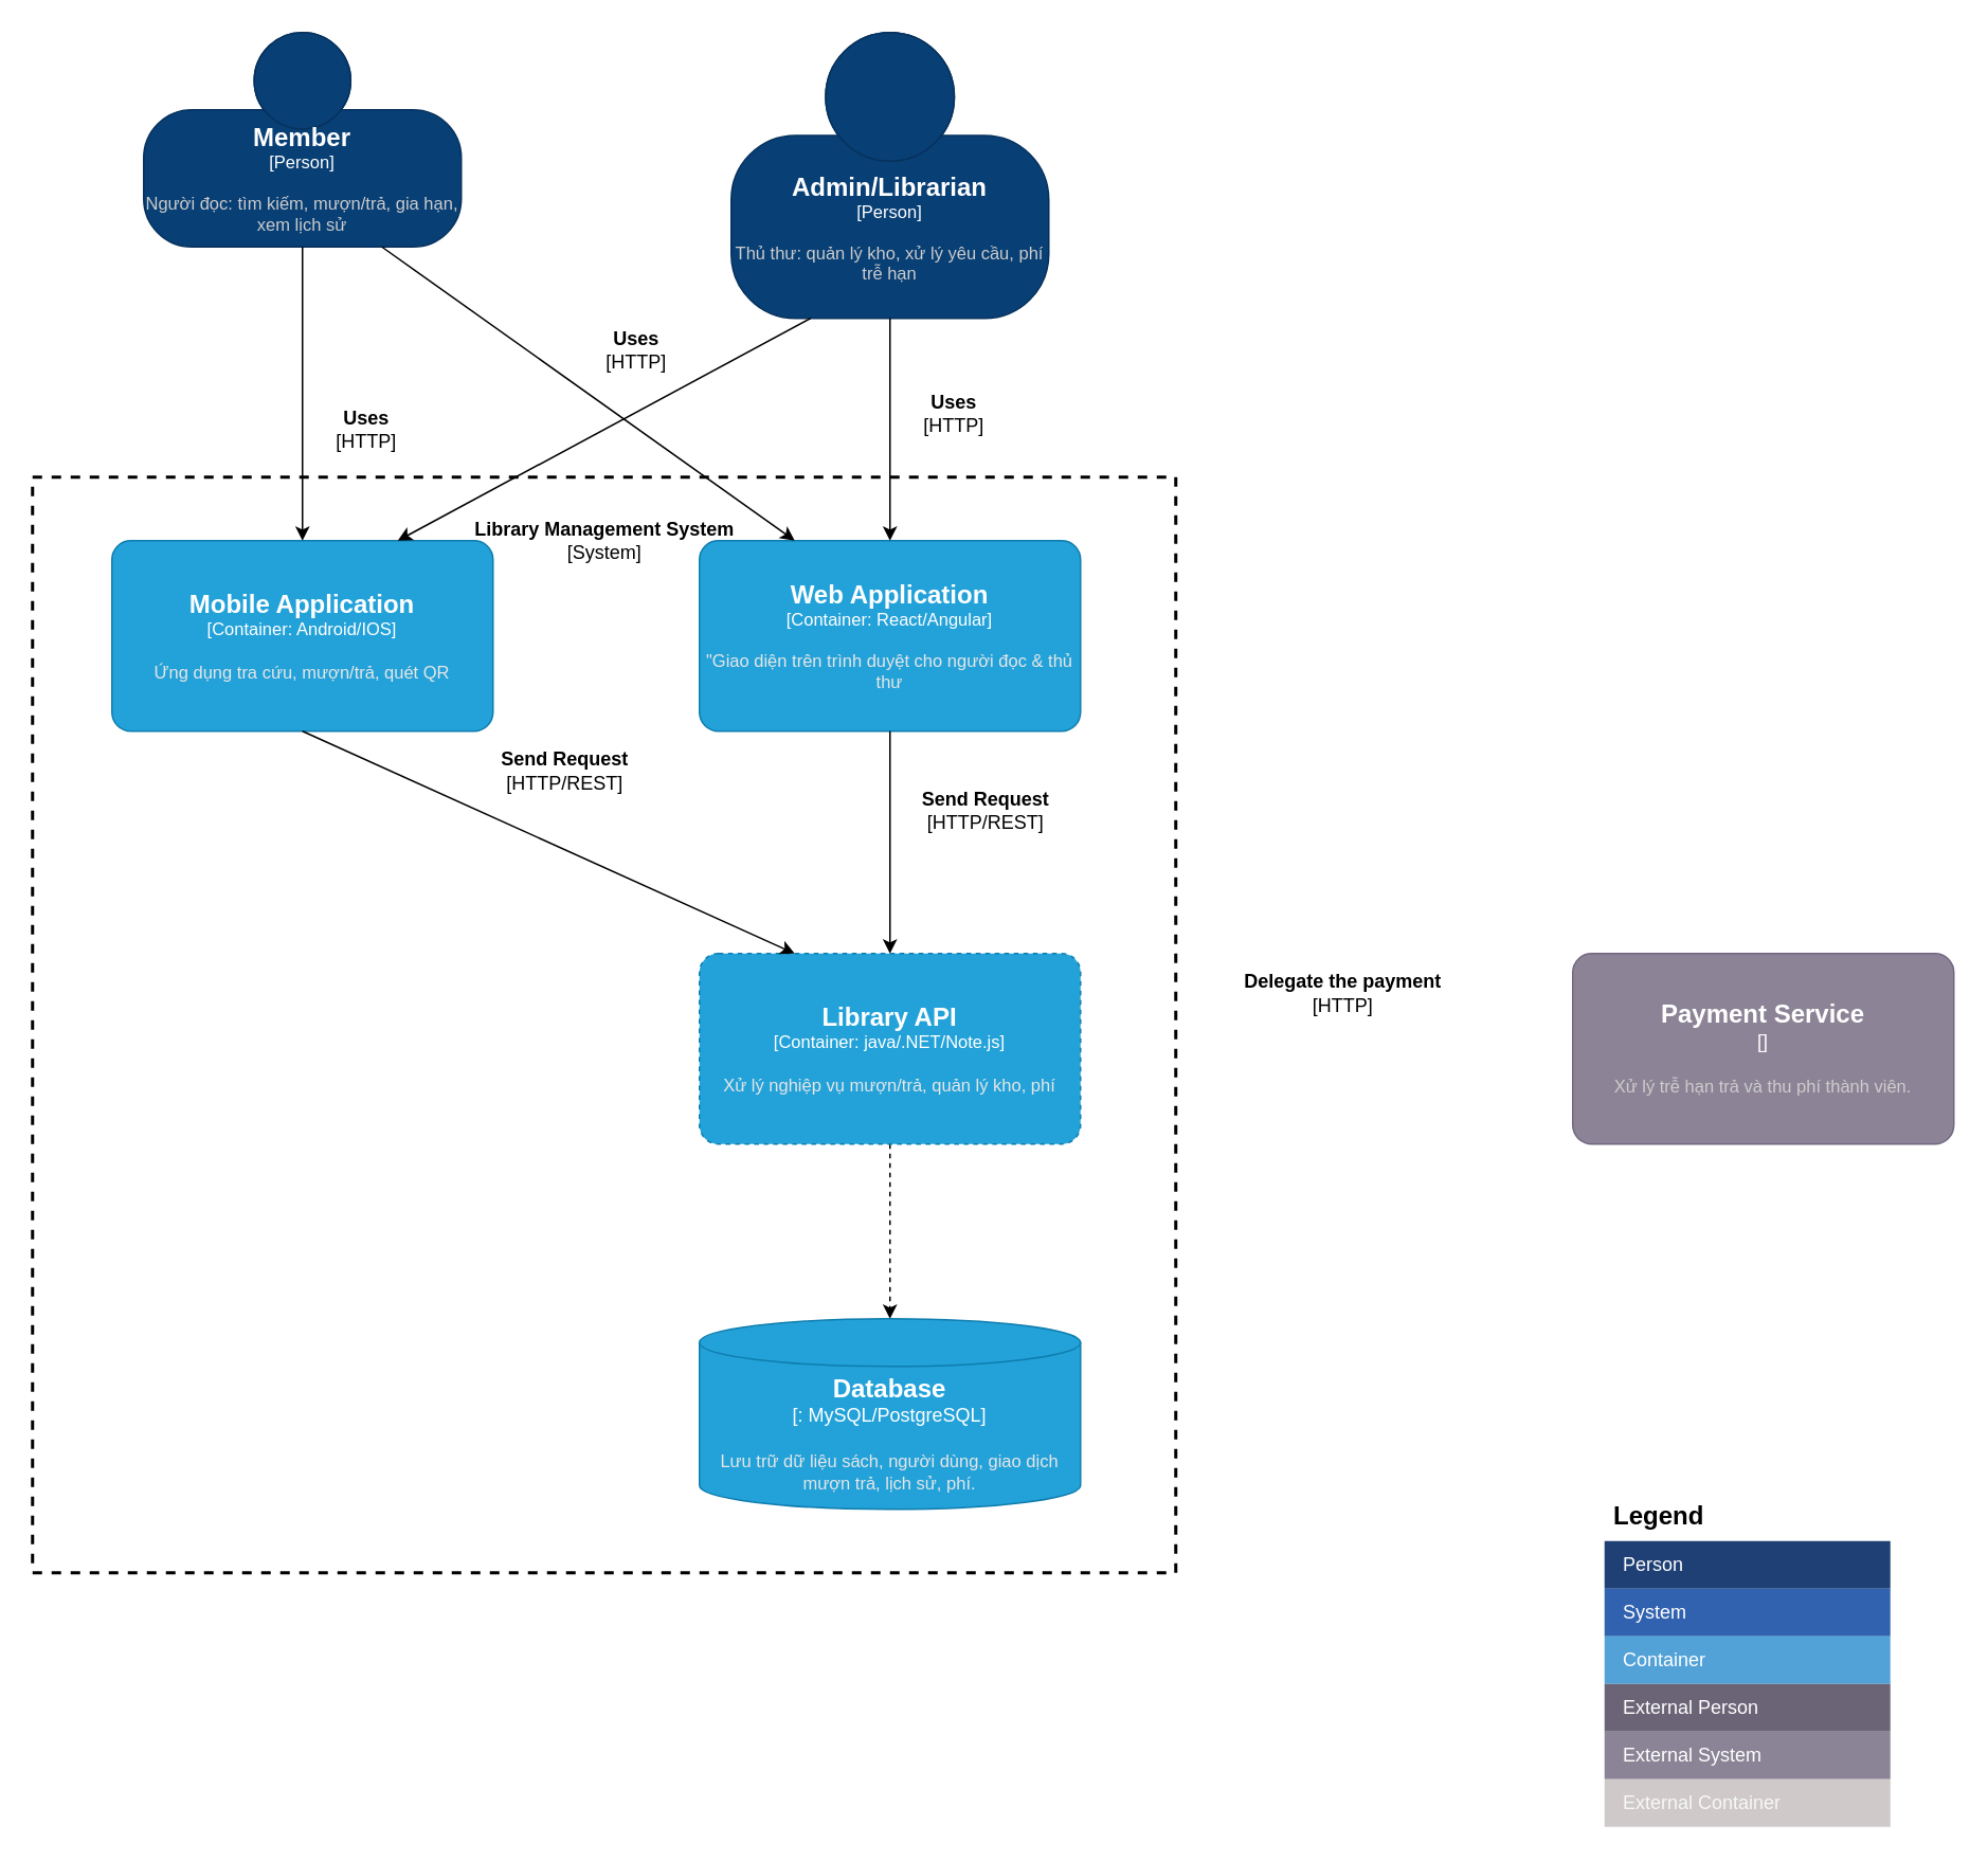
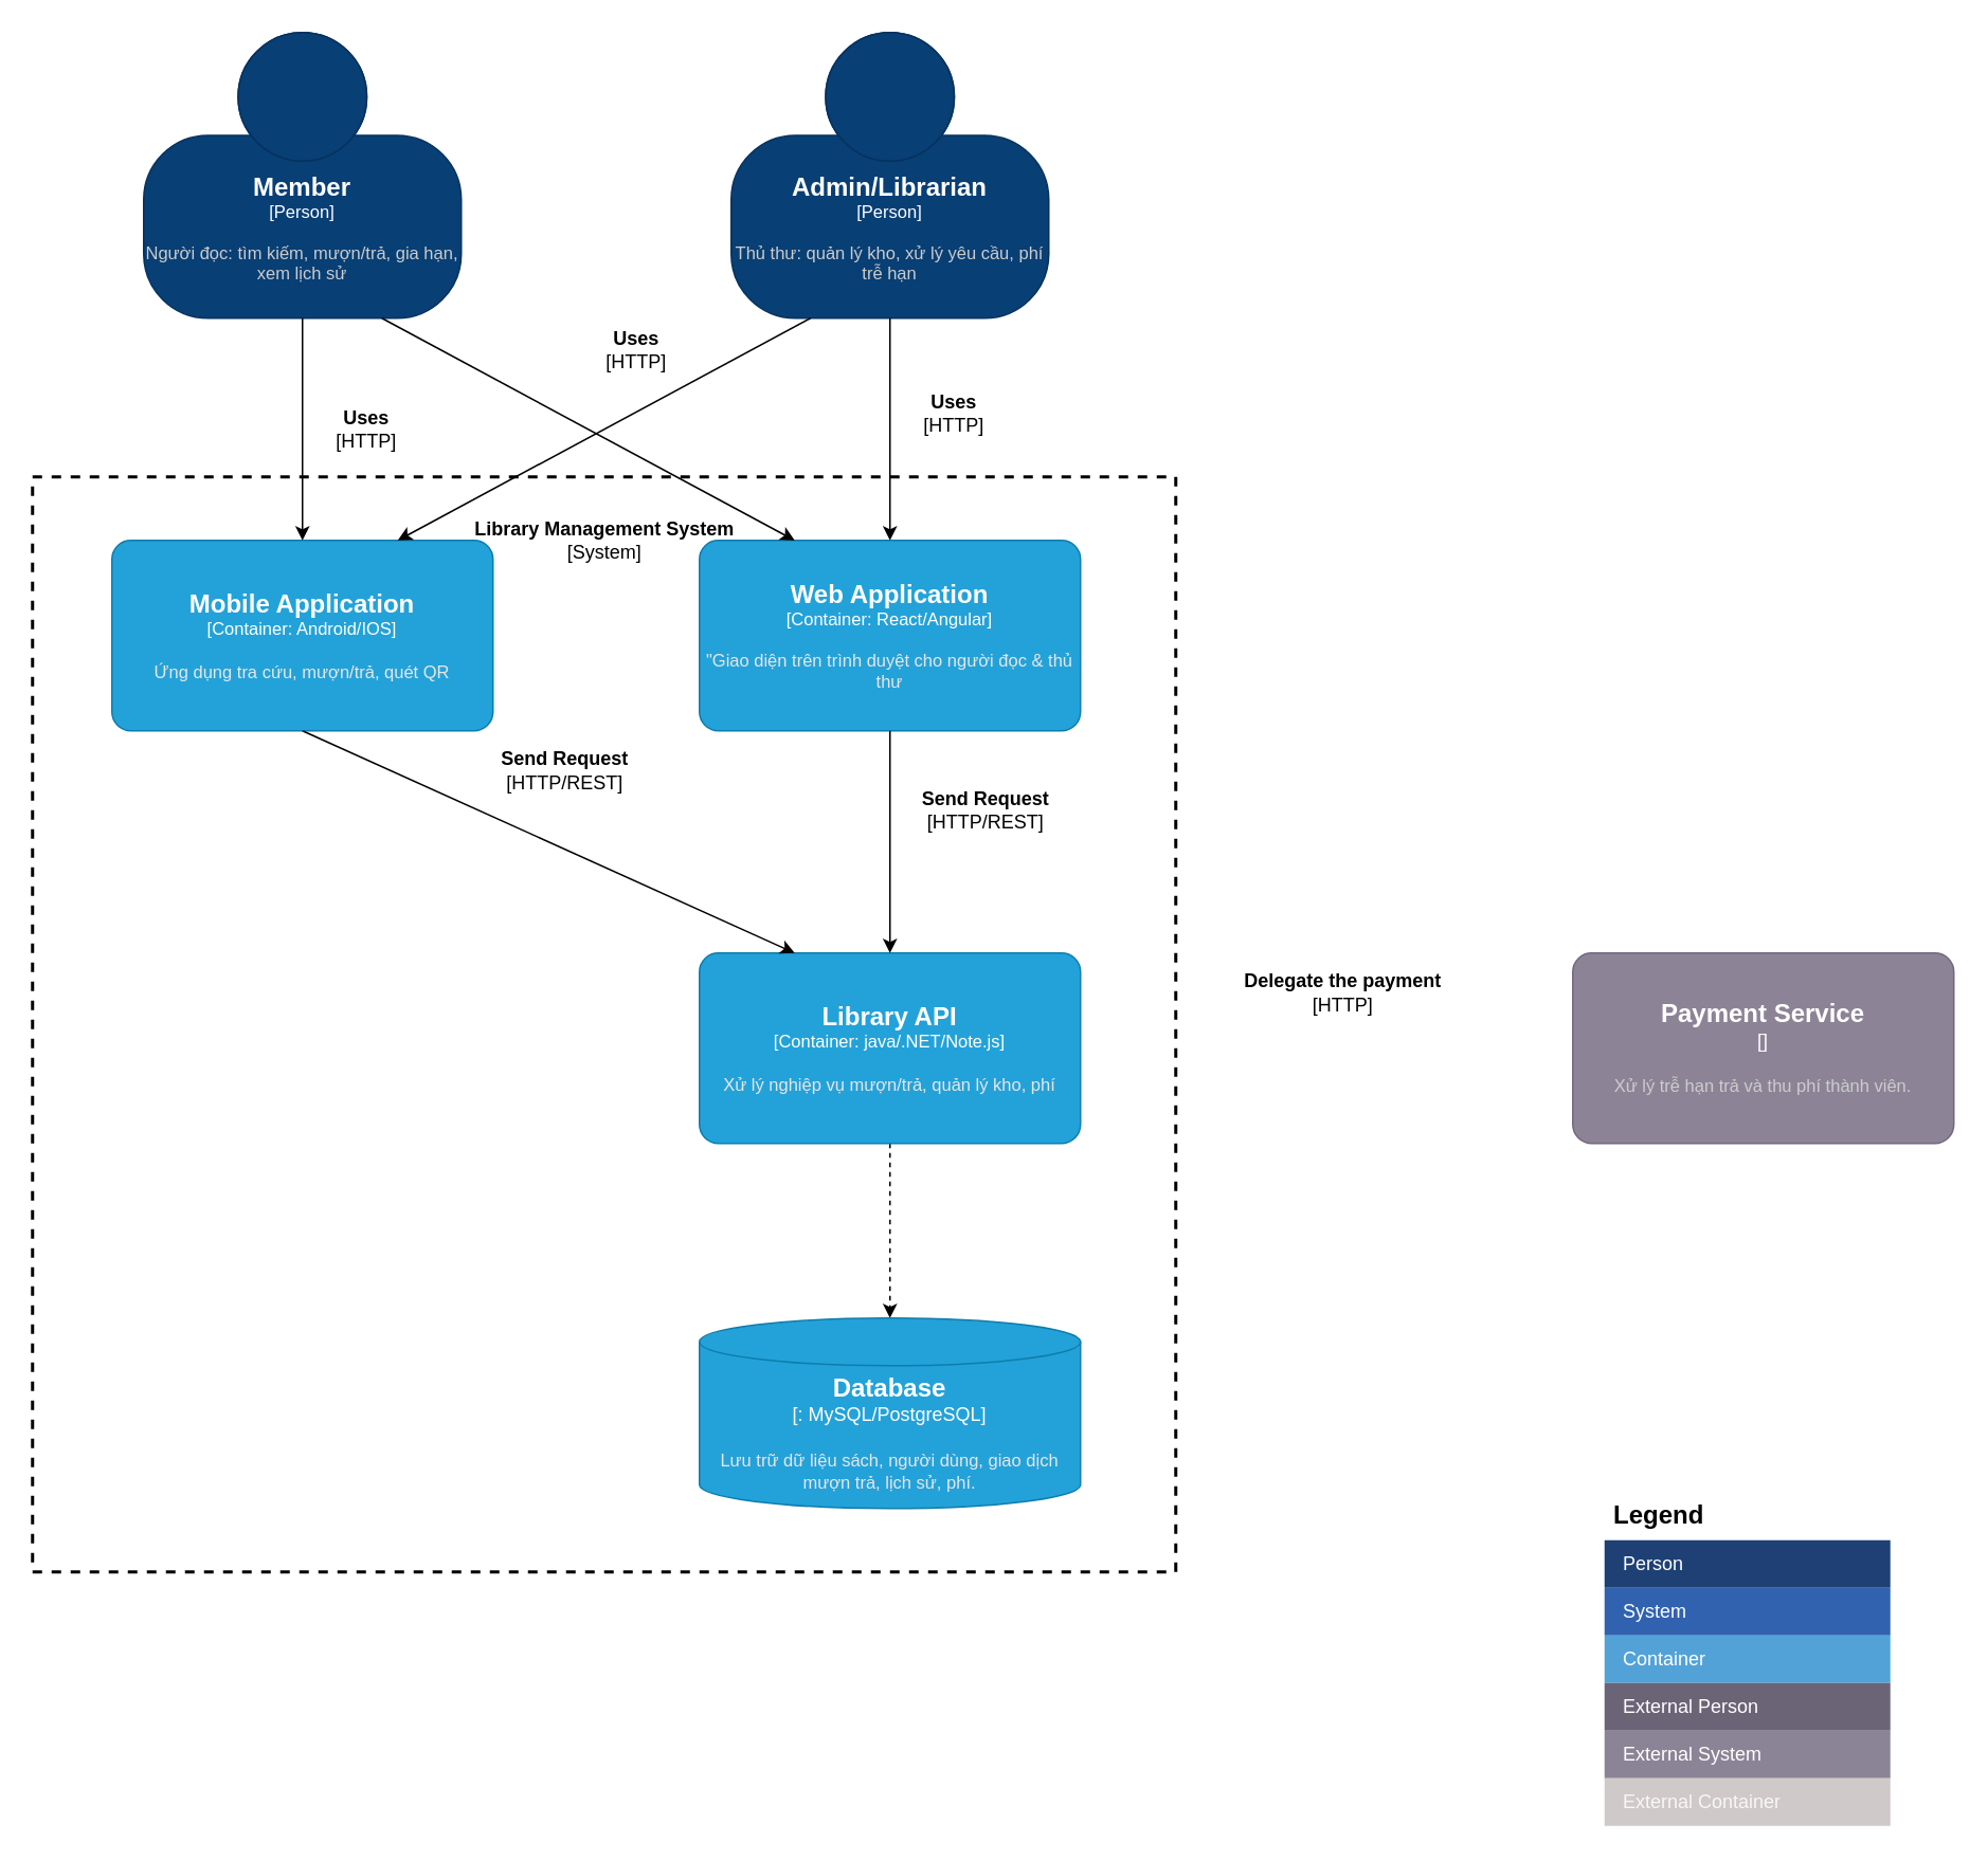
- <mxCell id="3" value="&lt;font style=&quot;font-size: 16px&quot;&gt;&lt;b&gt;Member&lt;/b&gt;&lt;/font&gt;&lt;div&gt;[Person]&lt;/div&gt;&lt;br&gt;&lt;div&gt;&lt;font style=&quot;font-size: 11px&quot;&gt;&lt;font color=&quot;#cccccc&quot;&gt;Người đọc: tìm kiếm, mượn/trả, gia hạn, xem lịch sử&lt;/font&gt;&lt;/div&gt;" style="html=1;fontSize=11;dashed=0;whiteSpace=wrap;fillColor=#083F75;strokeColor=#06315C;fontColor=#ffffff;shape=mxgraph.c4.person2;align=center;metaEdit=1;points=[[0.5,0,0],[1,0.5,0],[1,0.75,0],[0.75,1,0],[0.5,1,0],[0.25,1,0],[0,0.75,0],[0,0.5,0]];resizable=0;" parent="1" vertex="1"><mxGeometry x="90" y="20" width="200" height="135" as="geometry" /></mxCell>
+ <mxCell id="3" value="&lt;font style=&quot;font-size: 16px&quot;&gt;&lt;b&gt;Member&lt;/b&gt;&lt;/font&gt;&lt;div&gt;[Person]&lt;/div&gt;&lt;br&gt;&lt;div&gt;&lt;font style=&quot;font-size: 11px&quot;&gt;&lt;font color=&quot;#cccccc&quot;&gt;Người đọc: tìm kiếm, mượn/trả, gia hạn, xem lịch sử&lt;/font&gt;&lt;/div&gt;" style="html=1;fontSize=11;dashed=0;whiteSpace=wrap;fillColor=#083F75;strokeColor=#06315C;fontColor=#ffffff;shape=mxgraph.c4.person2;align=center;metaEdit=1;points=[[0.5,0,0],[1,0.5,0],[1,0.75,0],[0.75,1,0],[0.5,1,0],[0.25,1,0],[0,0.75,0],[0,0.5,0]];resizable=0;" parent="1" vertex="1"><mxGeometry x="90" y="20" width="200" height="180" as="geometry" /></mxCell>
- <mxCell id="8" value="&lt;font style=&quot;font-size: 16px&quot;&gt;&lt;b&gt;Library API&lt;/b&gt;&lt;/font&gt;&lt;div&gt;[Container: java/.NET/Note.js]&lt;/div&gt;&lt;br&gt;&lt;div&gt;&lt;font style=&quot;font-size: 11px&quot;&gt;&lt;font color=&quot;#E6E6E6&quot;&gt;Xử lý nghiệp vụ mượn/trả, quản lý kho, phí&lt;/font&gt;&lt;/div&gt;" style="rounded=1;whiteSpace=wrap;html=1;fontSize=11;labelBackgroundColor=none;fillColor=#23A2D9;fontColor=#ffffff;align=center;arcSize=10;strokeColor=#0E7DAD;metaEdit=1;resizable=0;points=[[0.25,0,0],[0.5,0,0],[0.75,0,0],[1,0.25,0],[1,0.5,0],[1,0.75,0],[0.75,1,0],[0.5,1,0],[0.25,1,0],[0,0.75,0],[0,0.5,0],[0,0.25,0]];dashed=1;" parent="1" vertex="1"><mxGeometry x="440" y="600" width="240" height="120" as="geometry" /></mxCell>
+ <mxCell id="8" value="&lt;font style=&quot;font-size: 16px&quot;&gt;&lt;b&gt;Library API&lt;/b&gt;&lt;/font&gt;&lt;div&gt;[Container: java/.NET/Note.js]&lt;/div&gt;&lt;br&gt;&lt;div&gt;&lt;font style=&quot;font-size: 11px&quot;&gt;&lt;font color=&quot;#E6E6E6&quot;&gt;Xử lý nghiệp vụ mượn/trả, quản lý kho, phí&lt;/font&gt;&lt;/div&gt;" style="rounded=1;whiteSpace=wrap;html=1;fontSize=11;labelBackgroundColor=none;fillColor=#23A2D9;fontColor=#ffffff;align=center;arcSize=10;strokeColor=#0E7DAD;metaEdit=1;resizable=0;points=[[0.25,0,0],[0.5,0,0],[0.75,0,0],[1,0.25,0],[1,0.5,0],[1,0.75,0],[0.75,1,0],[0.5,1,0],[0.25,1,0],[0,0.75,0],[0,0.5,0],[0,0.25,0]];" parent="1" vertex="1"><mxGeometry x="440" y="600" width="240" height="120" as="geometry" /></mxCell>
